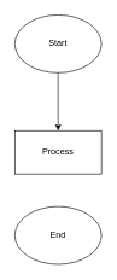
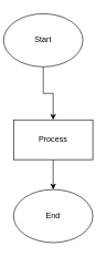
- <mxCell id="3" value="Start" style="ellipse;whiteSpace=wrap;html=1;" vertex="1" parent="1"><mxGeometry x="20" y="20" width="120" height="80" as="geometry" /></mxCell>
+ <mxCell id="3" value="Start" style="ellipse;whiteSpace=wrap;html=1;" vertex="1" parent="1"><mxGeometry x="5" y="20" width="120" height="80" as="geometry" /></mxCell>
+ <mxCell id="4" value="" style="edgeStyle=orthogonalEdgeStyle;rounded=0;orthogonalLoop=1;jettySize=auto;html=1;" edge="1" parent="1" source="5" target="6"><mxGeometry relative="1" as="geometry" /></mxCell>
